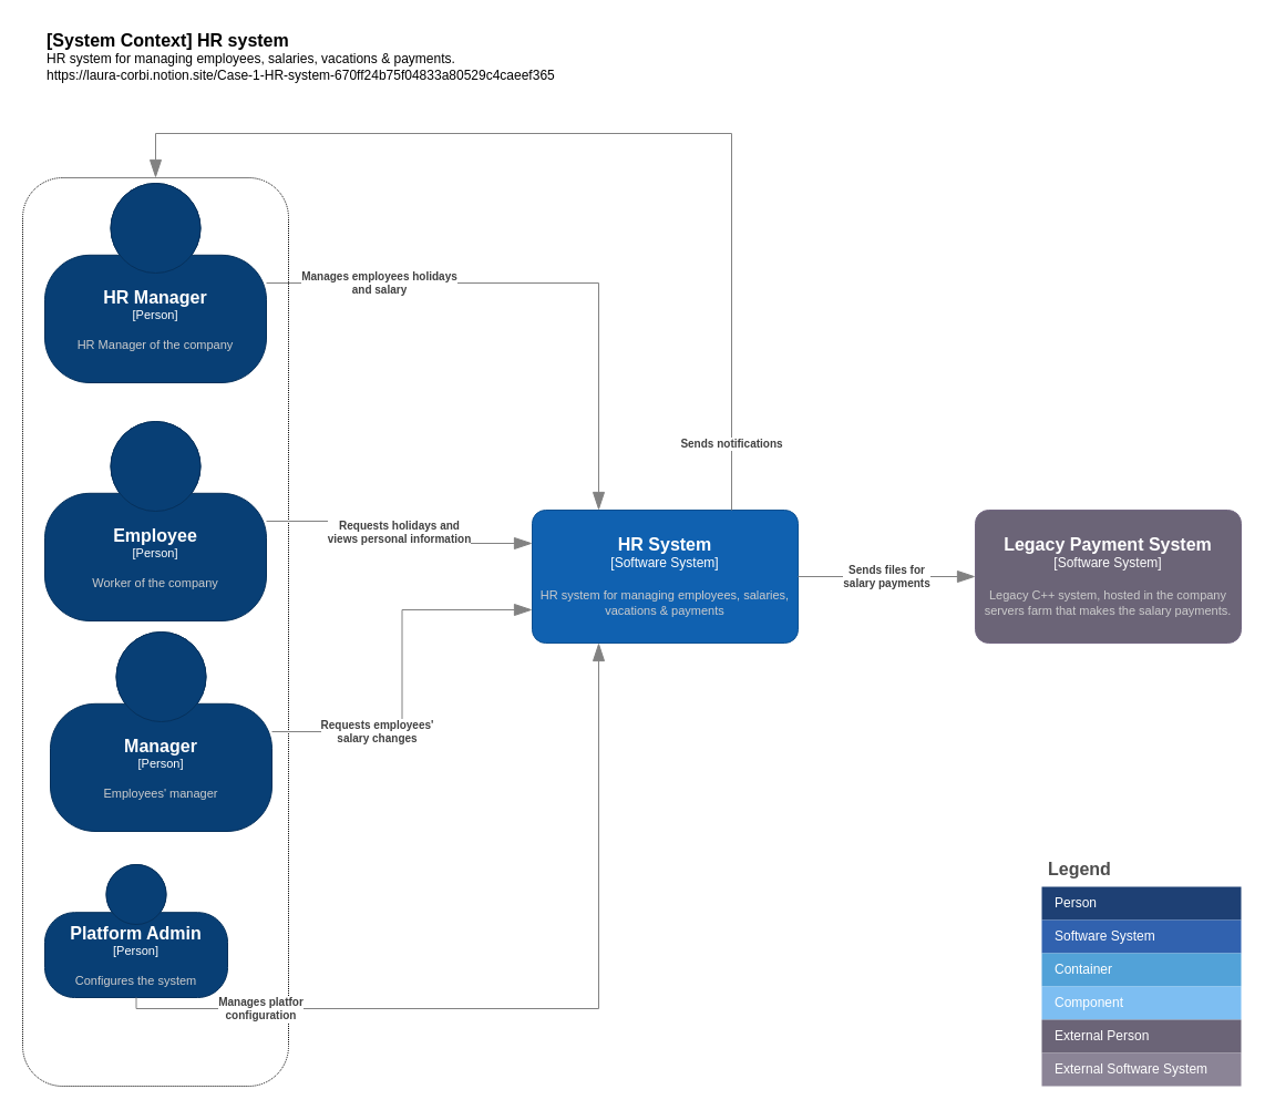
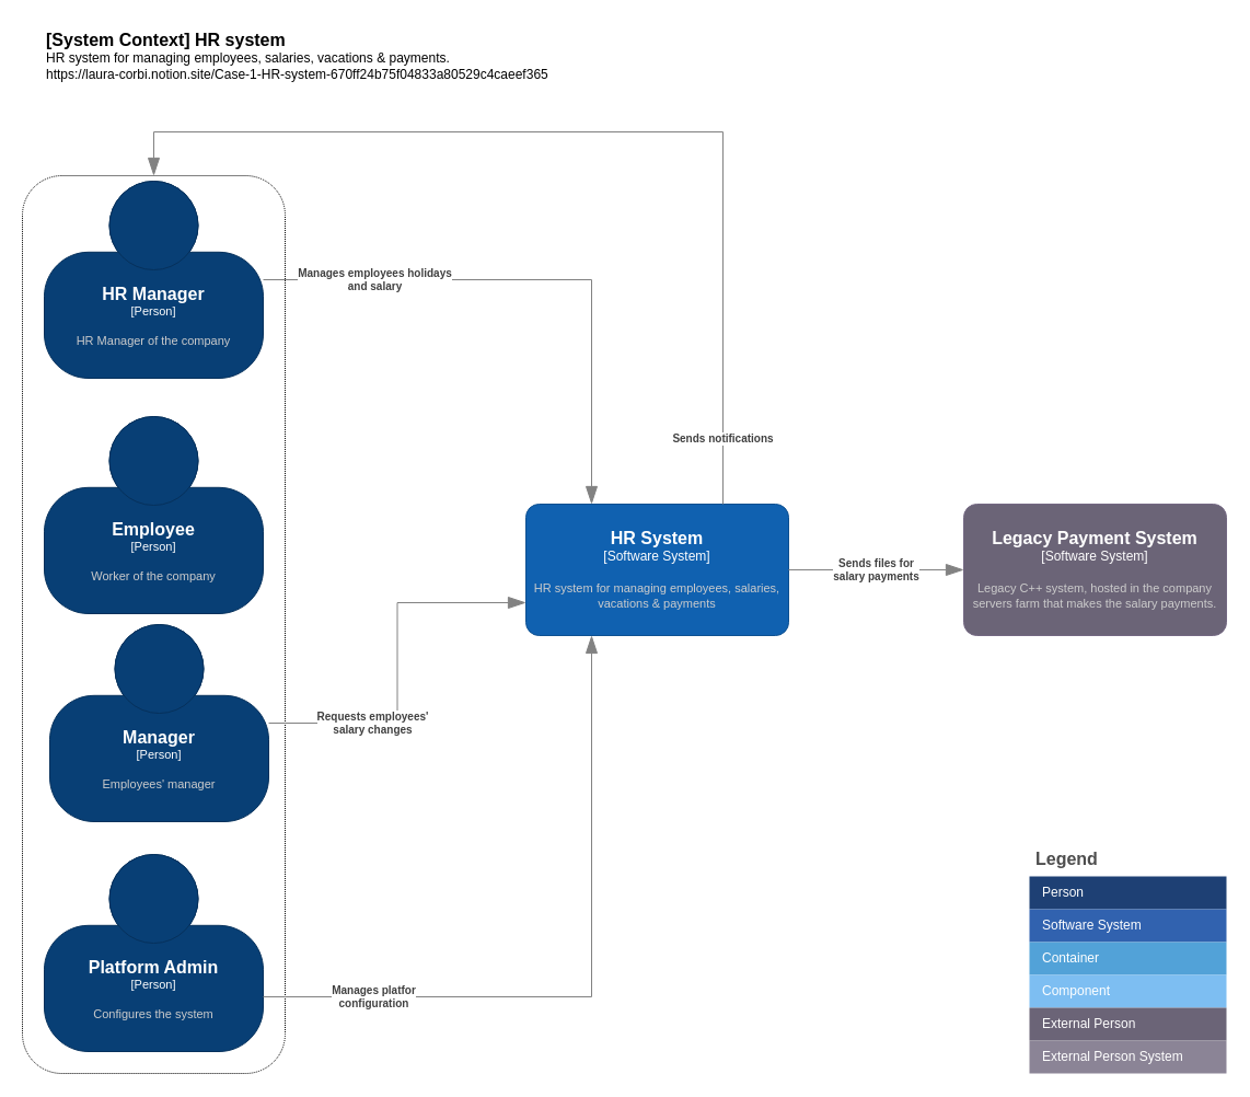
- <mxCell id="25" value="&lt;div style=&quot;text-align: left&quot;&gt;&lt;div style=&quot;text-align: center&quot;&gt;&lt;b&gt;Requests holidays and&#10;views personal information&lt;/b&gt;&lt;/div&gt;" style="endArrow=blockThin;html=1;fontSize=10;fontColor=#404040;strokeWidth=1;endFill=1;strokeColor=#828282;elbow=vertical;metaEdit=1;endSize=14;startSize=14;jumpStyle=arc;jumpSize=16;rounded=0;edgeStyle=orthogonalEdgeStyle;entryX=0;entryY=0.25;entryDx=0;entryDy=0;entryPerimeter=0;" edge="1" parent="1" source="18" target="17"><mxGeometry x="0.003" width="240" relative="1" as="geometry"><mxPoint x="260" y="560" as="sourcePoint" /><mxPoint x="500" y="560" as="targetPoint" /><mxPoint as="offset" /></mxGeometry></mxCell>
- <mxCell id="21" value="&lt;font style=&quot;font-size: 16px&quot;&gt;&lt;b&gt;Platform Admin&lt;/b&gt;&lt;/font&gt;&lt;div&gt;[Person]&lt;/div&gt;&lt;br&gt;&lt;div&gt;&lt;font style=&quot;font-size: 11px&quot;&gt;&lt;font color=&quot;#cccccc&quot;&gt;Configures the system&lt;/font&gt;&lt;/div&gt;" style="html=1;fontSize=11;dashed=0;whiteSpace=wrap;fillColor=#083F75;strokeColor=#06315C;fontColor=#ffffff;shape=mxgraph.c4.person2;align=center;metaEdit=1;points=[[0.5,0,0],[1,0.5,0],[1,0.75,0],[0.75,1,0],[0.5,1,0],[0.25,1,0],[0,0.75,0],[0,0.5,0]];resizable=0;" vertex="1" parent="1"><mxGeometry x="40" y="780" width="165" height="120" as="geometry" /></mxCell>
+ <mxCell id="21" value="&lt;font style=&quot;font-size: 16px&quot;&gt;&lt;b&gt;Platform Admin&lt;/b&gt;&lt;/font&gt;&lt;div&gt;[Person]&lt;/div&gt;&lt;br&gt;&lt;div&gt;&lt;font style=&quot;font-size: 11px&quot;&gt;&lt;font color=&quot;#cccccc&quot;&gt;Configures the system&lt;/font&gt;&lt;/div&gt;" style="html=1;fontSize=11;dashed=0;whiteSpace=wrap;fillColor=#083F75;strokeColor=#06315C;fontColor=#ffffff;shape=mxgraph.c4.person2;align=center;metaEdit=1;points=[[0.5,0,0],[1,0.5,0],[1,0.75,0],[0.75,1,0],[0.5,1,0],[0.25,1,0],[0,0.75,0],[0,0.5,0]];resizable=0;" vertex="1" parent="1"><mxGeometry x="40" y="780" width="200" height="180" as="geometry" /></mxCell>
- <mxCell id="15" value="External Software System" style="shape=partialRectangle;html=1;whiteSpace=wrap;connectable=0;strokeColor=inherit;overflow=hidden;fillColor=#8b8496;top=0;left=0;bottom=0;right=0;pointerEvents=1;fontSize=12;align=left;fontColor=#FFFFFF;gradientColor=none;spacingLeft=10;spacingRight=4;" vertex="1" parent="14"><mxGeometry width="180" height="30" as="geometry"><mxRectangle width="180" height="30" as="alternateBounds" /></mxGeometry></mxCell>
+ <mxCell id="15" value="External Person System" style="shape=partialRectangle;html=1;whiteSpace=wrap;connectable=0;strokeColor=inherit;overflow=hidden;fillColor=#8b8496;top=0;left=0;bottom=0;right=0;pointerEvents=1;fontSize=12;align=left;fontColor=#FFFFFF;gradientColor=none;spacingLeft=10;spacingRight=4;" vertex="1" parent="14"><mxGeometry width="180" height="30" as="geometry"><mxRectangle width="180" height="30" as="alternateBounds" /></mxGeometry></mxCell>
